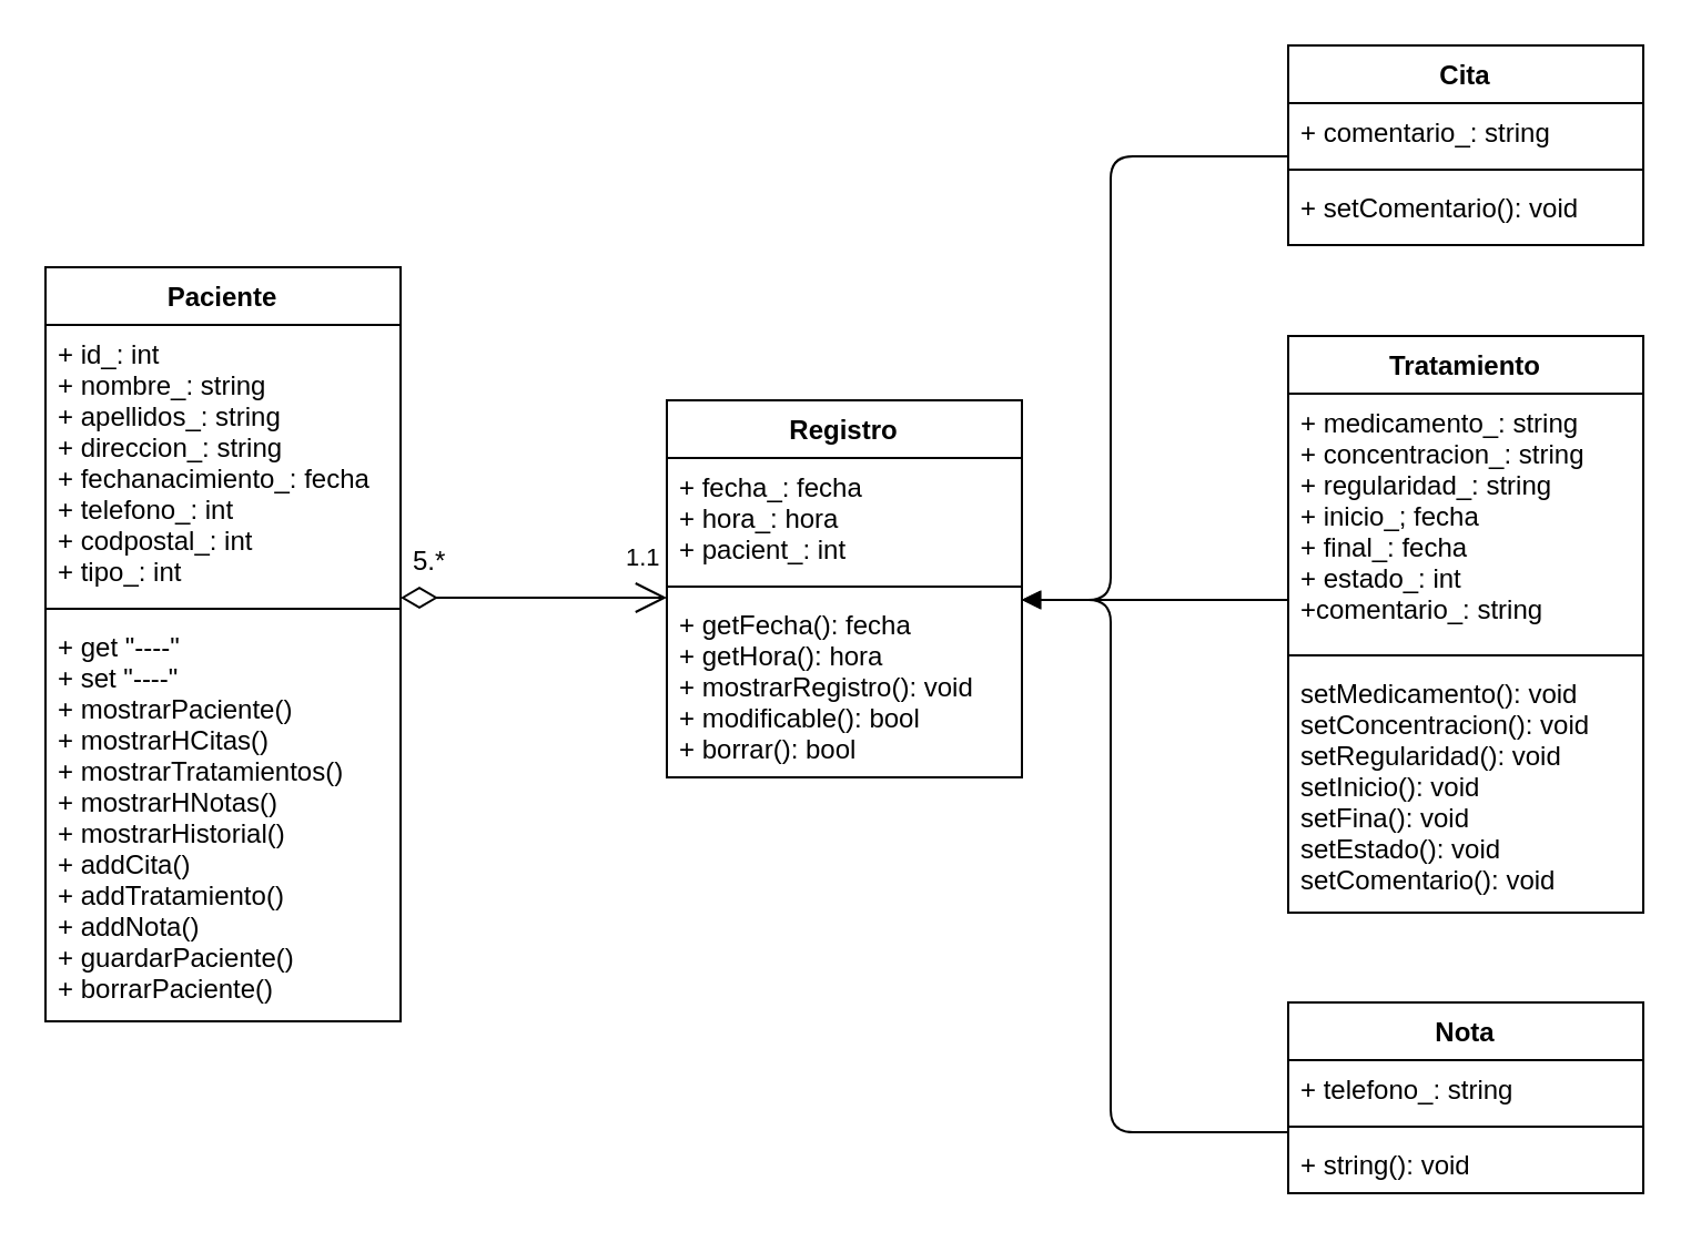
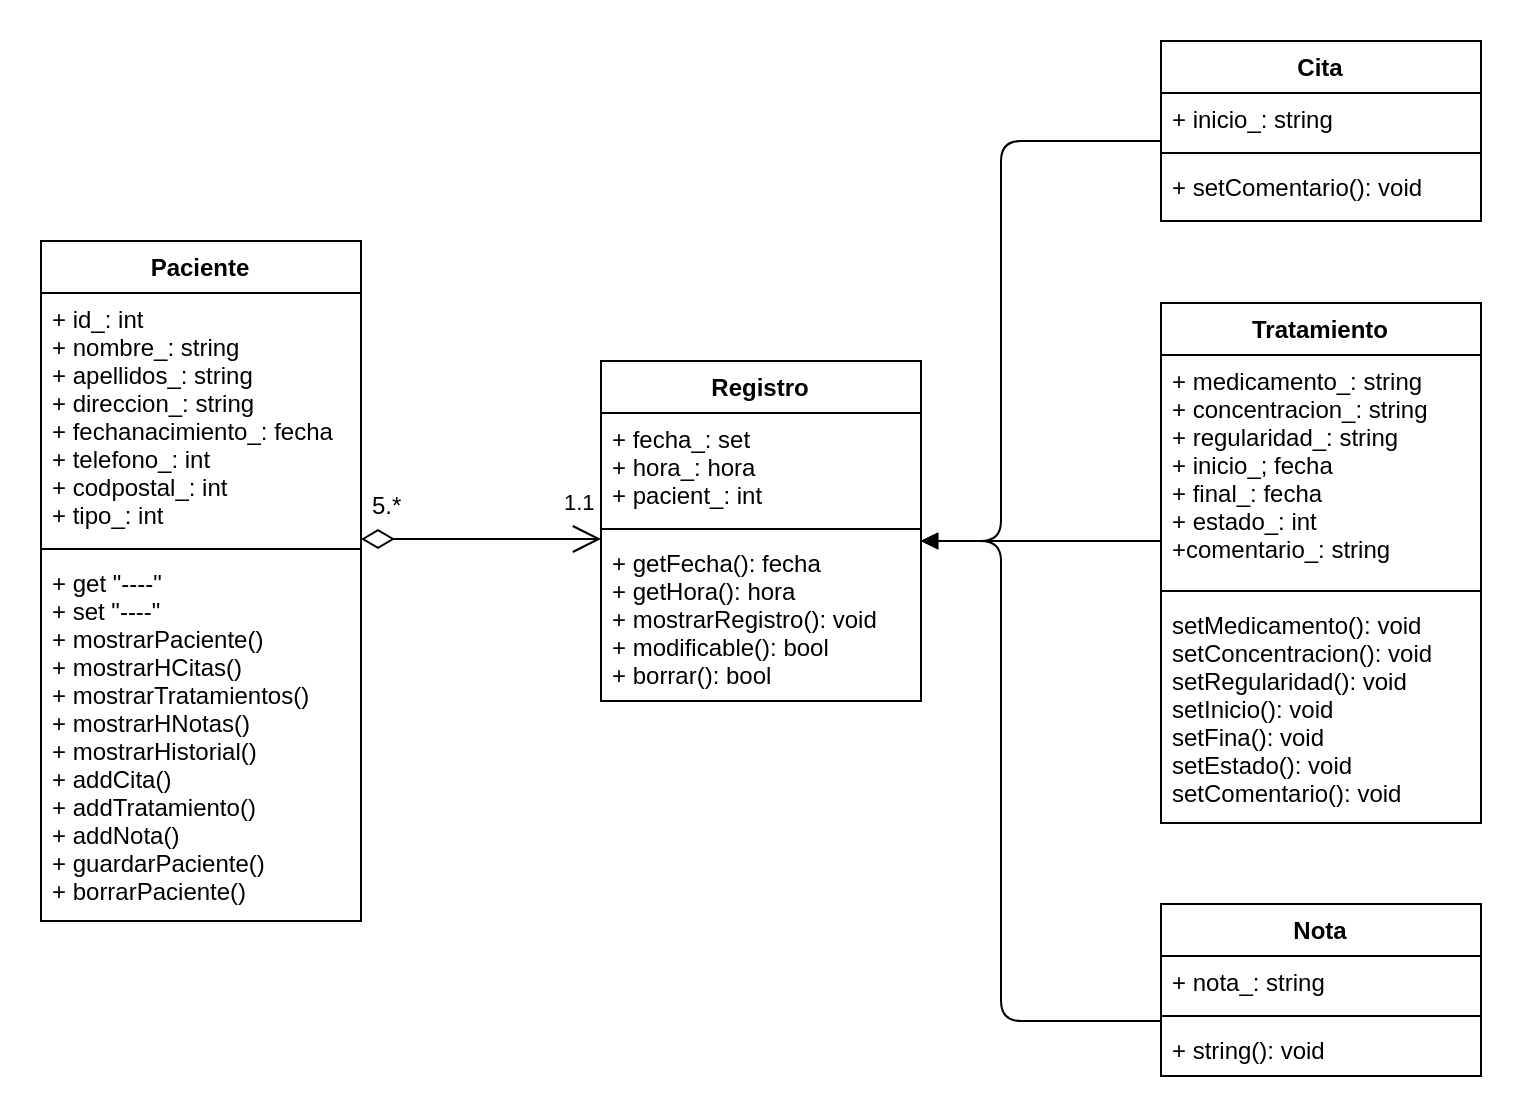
- <mxCell id="15" value="+ comentario_: string" style="text;strokeColor=none;fillColor=none;align=left;verticalAlign=top;spacingLeft=4;spacingRight=4;overflow=hidden;rotatable=0;points=[[0,0.5],[1,0.5]];portConstraint=eastwest;" vertex="1" parent="14"><mxGeometry y="26" width="160" height="26" as="geometry" /></mxCell>
+ <mxCell id="15" value="+ inicio_: string" style="text;strokeColor=none;fillColor=none;align=left;verticalAlign=top;spacingLeft=4;spacingRight=4;overflow=hidden;rotatable=0;points=[[0,0.5],[1,0.5]];portConstraint=eastwest;" vertex="1" parent="14"><mxGeometry y="26" width="160" height="26" as="geometry" /></mxCell>
- <mxCell id="19" value="+ fecha_: fecha&#10;+ hora_: hora&#10;+ pacient_: int" style="text;strokeColor=none;fillColor=none;align=left;verticalAlign=top;spacingLeft=4;spacingRight=4;overflow=hidden;rotatable=0;points=[[0,0.5],[1,0.5]];portConstraint=eastwest;" vertex="1" parent="18"><mxGeometry y="26" width="160" height="54" as="geometry" /></mxCell>
+ <mxCell id="19" value="+ fecha_: set&#10;+ hora_: hora&#10;+ pacient_: int" style="text;strokeColor=none;fillColor=none;align=left;verticalAlign=top;spacingLeft=4;spacingRight=4;overflow=hidden;rotatable=0;points=[[0,0.5],[1,0.5]];portConstraint=eastwest;" vertex="1" parent="18"><mxGeometry y="26" width="160" height="54" as="geometry" /></mxCell>
- <mxCell id="7" value="+ telefono_: string" style="text;strokeColor=none;fillColor=none;align=left;verticalAlign=top;spacingLeft=4;spacingRight=4;overflow=hidden;rotatable=0;points=[[0,0.5],[1,0.5]];portConstraint=eastwest;" vertex="1" parent="6"><mxGeometry y="26" width="160" height="26" as="geometry" /></mxCell>
+ <mxCell id="7" value="+ nota_: string" style="text;strokeColor=none;fillColor=none;align=left;verticalAlign=top;spacingLeft=4;spacingRight=4;overflow=hidden;rotatable=0;points=[[0,0.5],[1,0.5]];portConstraint=eastwest;" vertex="1" parent="6"><mxGeometry y="26" width="160" height="26" as="geometry" /></mxCell>
